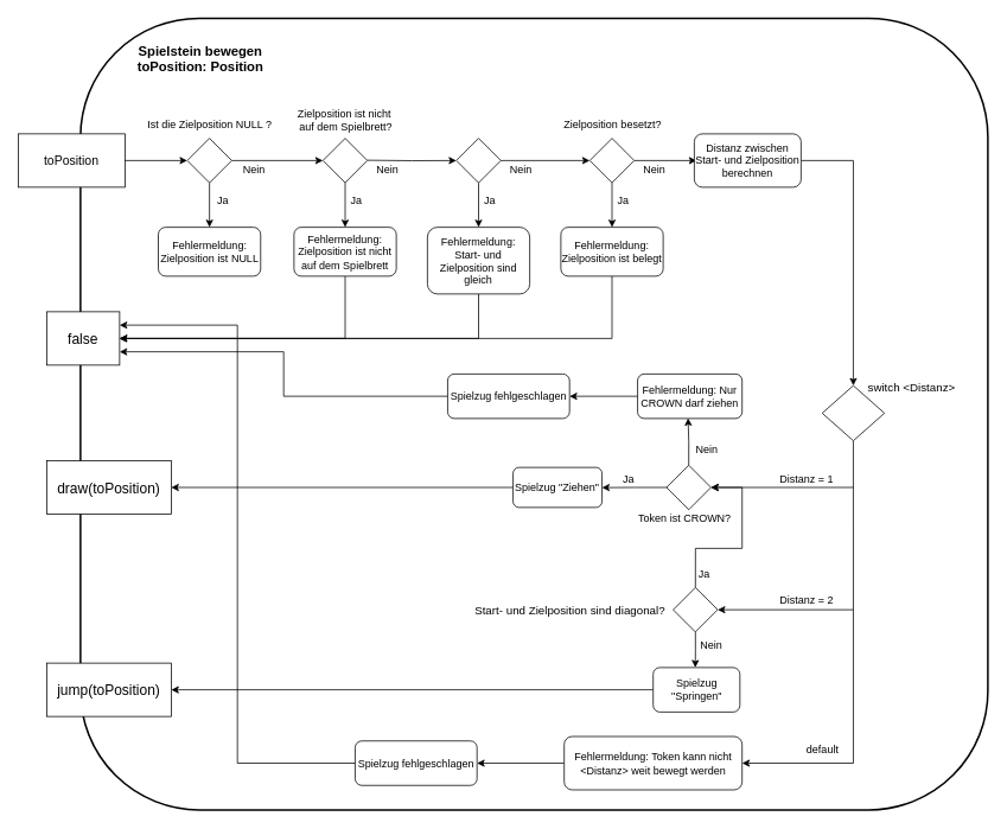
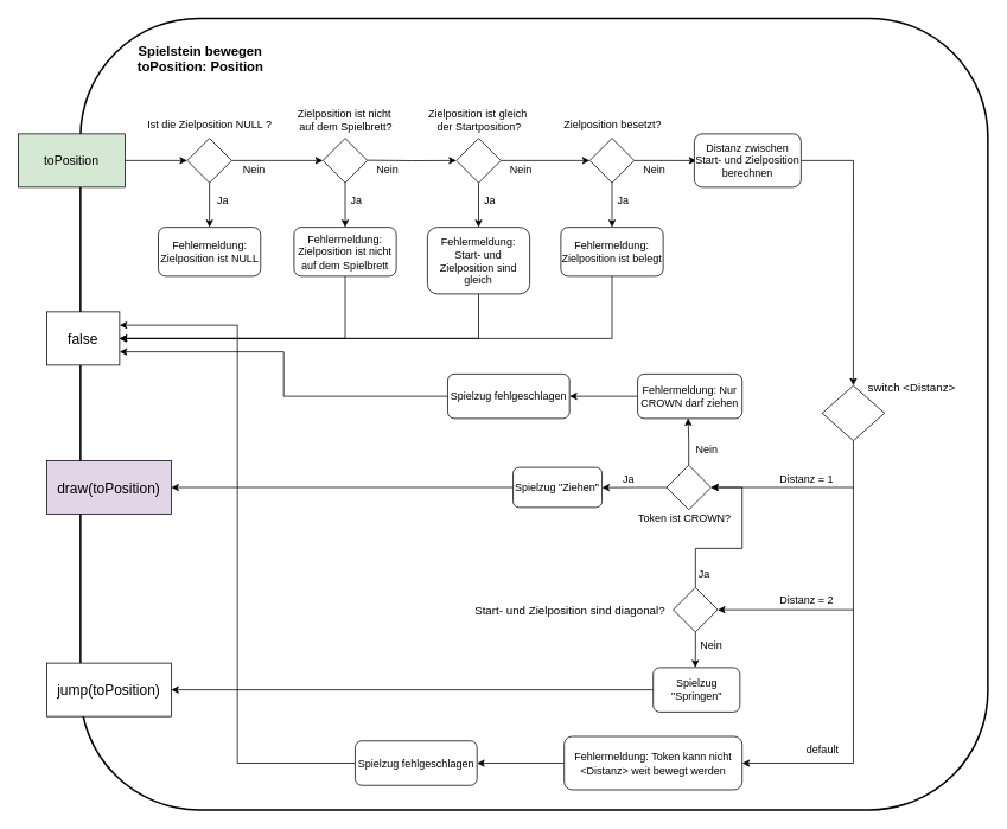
+ <mxCell id="37" value="&lt;div&gt;Zielposition ist gleich&amp;nbsp;&lt;/div&gt;&lt;div&gt;der Startposition?&lt;/div&gt;" style="text;html=1;align=center;verticalAlign=middle;resizable=0;points=[];autosize=1;strokeColor=none;fillColor=none;" parent="1" vertex="1"><mxGeometry x="472.5" y="115" width="130" height="40" as="geometry" /></mxCell>
- <mxCell id="3" value="&lt;font style=&quot;font-size: 14px;&quot;&gt;toPosition&lt;br&gt;&lt;/font&gt;" style="rounded=0;whiteSpace=wrap;html=1;" parent="1" vertex="1"><mxGeometry x="20" y="150" width="120" height="60" as="geometry" /></mxCell>
+ <mxCell id="3" value="&lt;font style=&quot;font-size: 14px;&quot;&gt;toPosition&lt;br&gt;&lt;/font&gt;" style="rounded=0;whiteSpace=wrap;html=1;fillColor=#d5e8d4;" parent="1" vertex="1"><mxGeometry x="20" y="150" width="120" height="60" as="geometry" /></mxCell>
- <mxCell id="73" value="&lt;font style=&quot;font-size: 16px;&quot;&gt;draw(toPosition)&lt;/font&gt;" style="rounded=0;whiteSpace=wrap;html=1;" vertex="1" parent="1"><mxGeometry x="52" y="517.5" width="140" height="60" as="geometry" /></mxCell>
+ <mxCell id="73" value="&lt;font style=&quot;font-size: 16px;&quot;&gt;draw(toPosition)&lt;/font&gt;" style="rounded=0;whiteSpace=wrap;html=1;fillColor=#e1d5e7;" vertex="1" parent="1"><mxGeometry x="52" y="517.5" width="140" height="60" as="geometry" /></mxCell>
